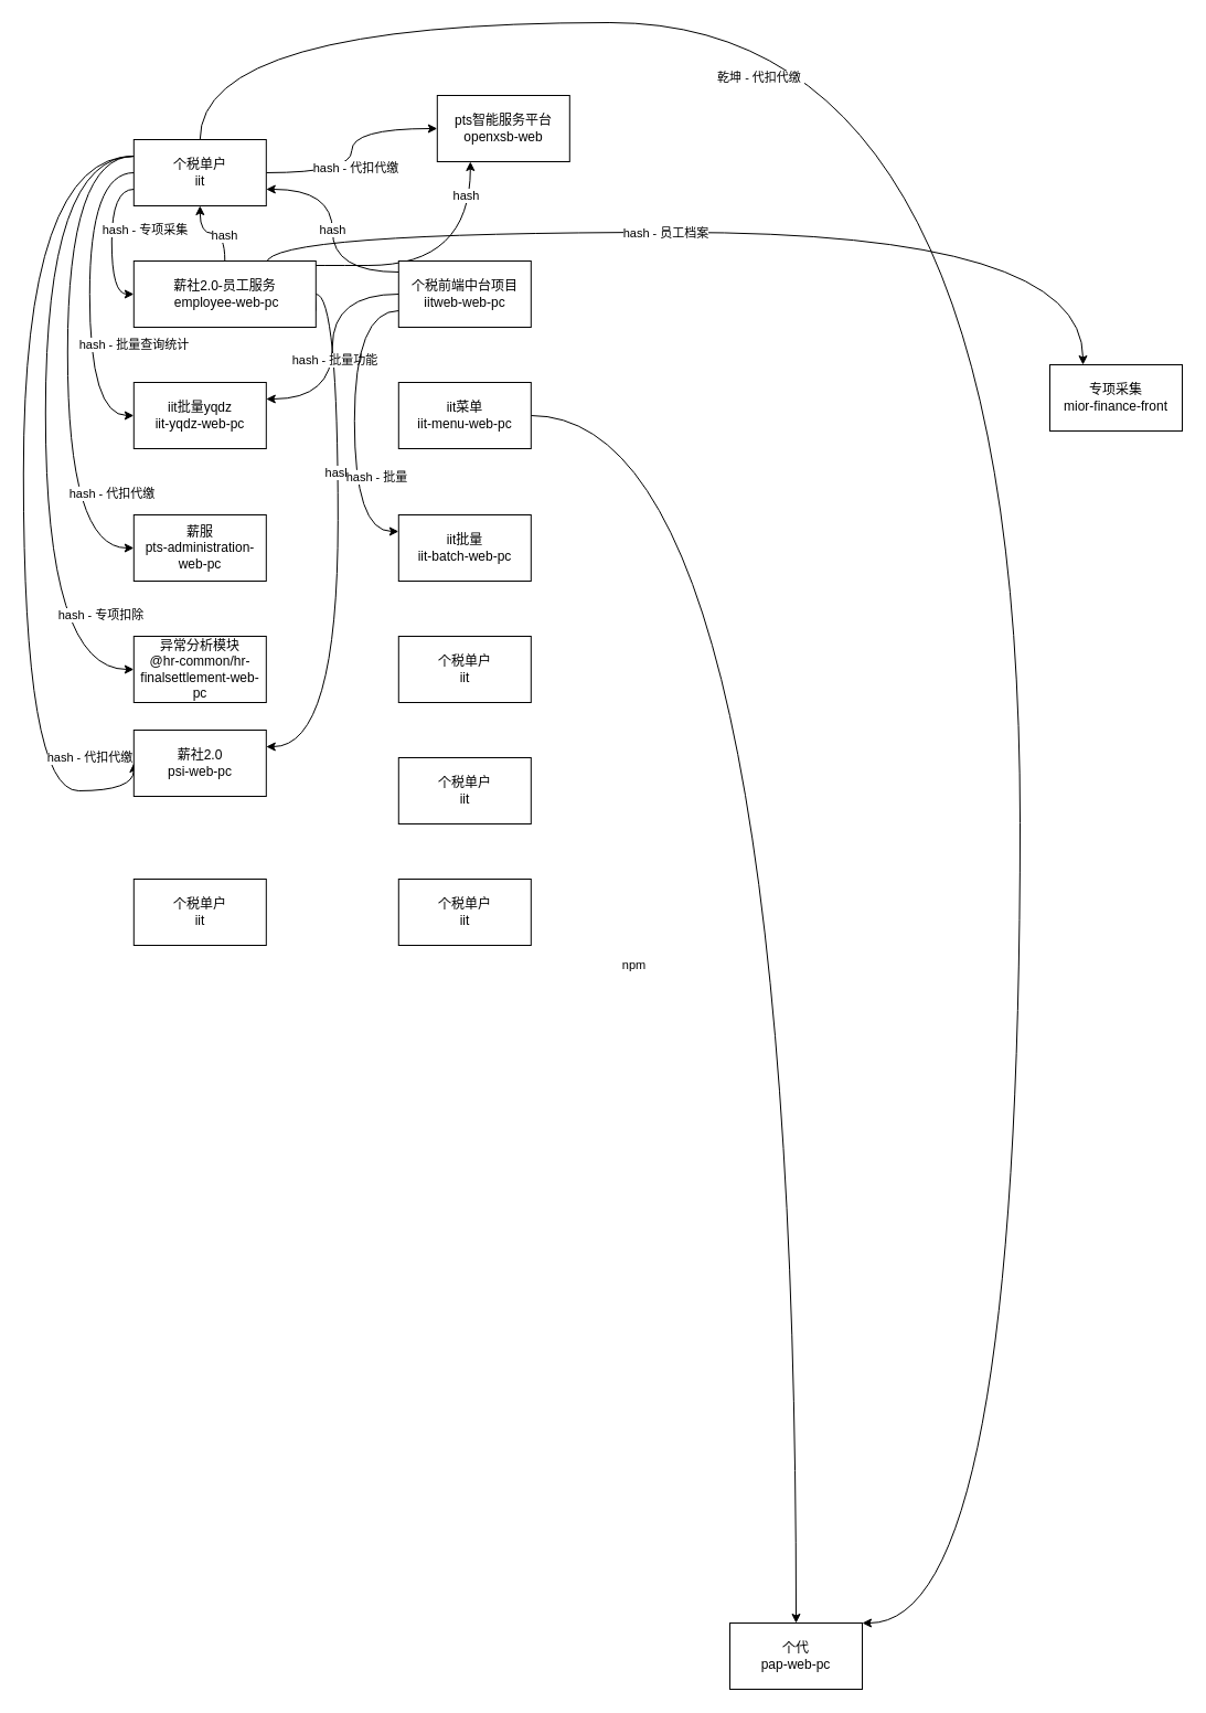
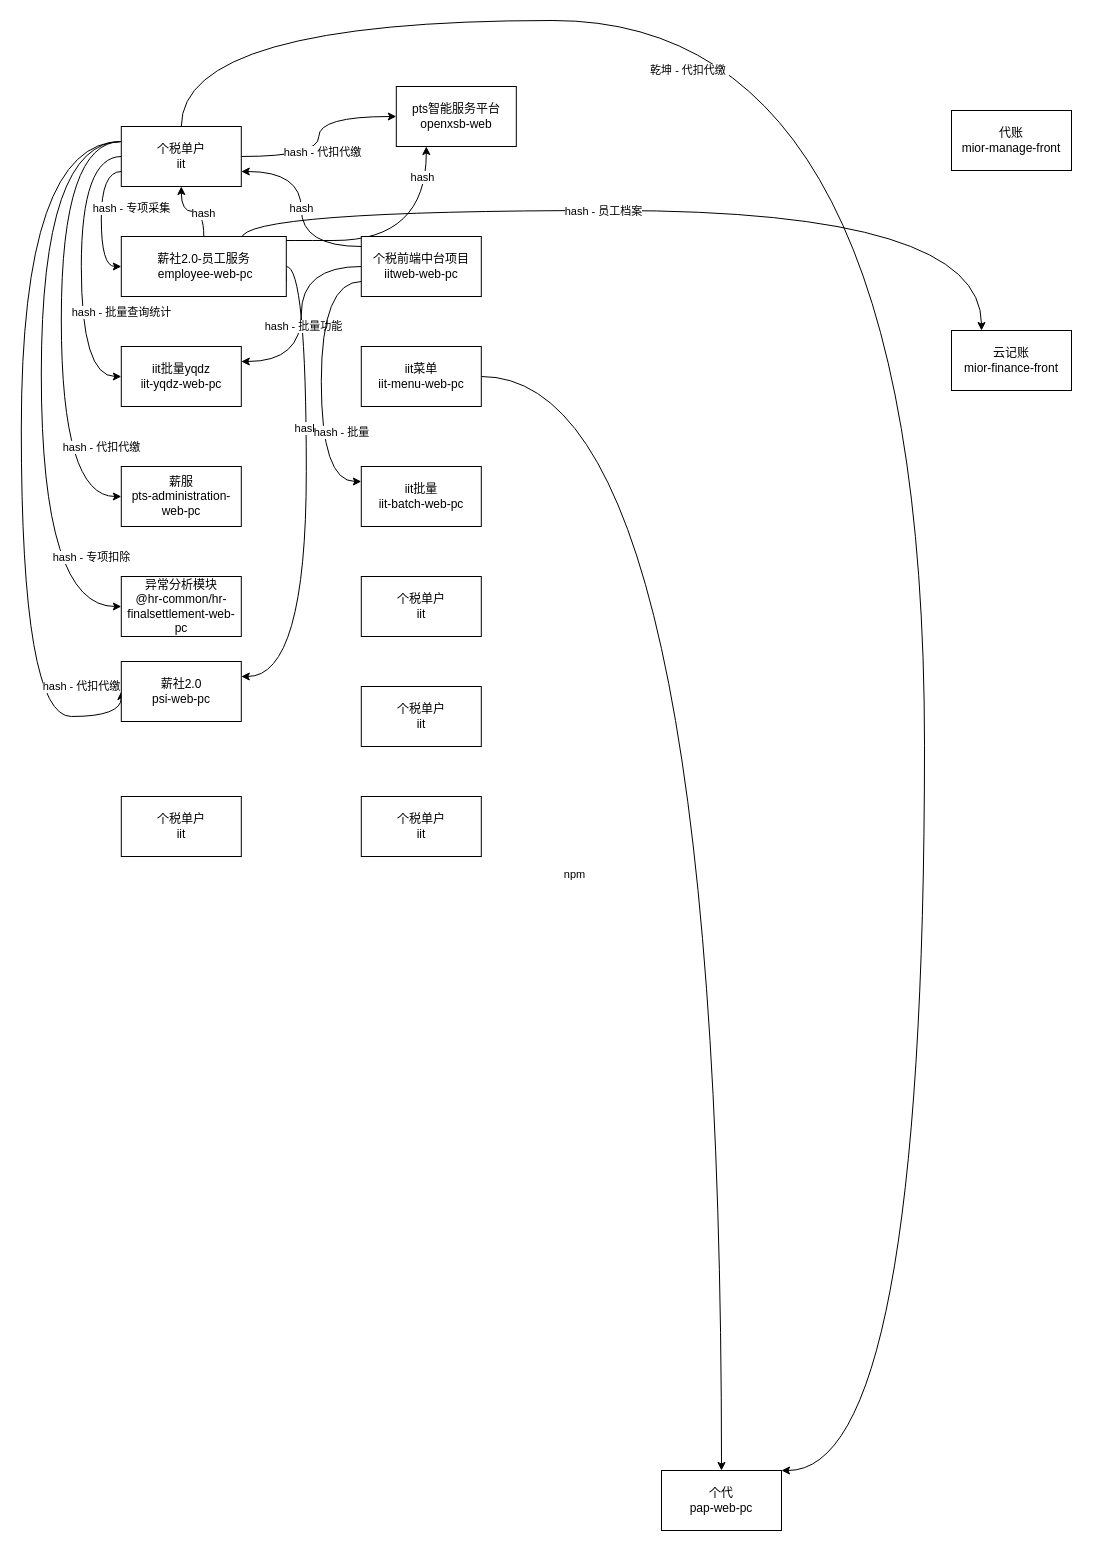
+ <mxCell id="45" value="代账&lt;br&gt;mior-manage-front" style="rounded=0;whiteSpace=wrap;html=1;gradientColor=none;" vertex="1" parent="1"><mxGeometry x="951" y="110" width="120" height="60" as="geometry" /></mxCell>
- <mxCell id="46" value="专项采集&lt;br&gt;mior-finance-front" style="rounded=0;whiteSpace=wrap;html=1;gradientColor=none;" vertex="1" parent="1"><mxGeometry x="951" y="330" width="120" height="60" as="geometry" /></mxCell>
+ <mxCell id="46" value="云记账&lt;br&gt;mior-finance-front" style="rounded=0;whiteSpace=wrap;html=1;gradientColor=none;" vertex="1" parent="1"><mxGeometry x="951" y="330" width="120" height="60" as="geometry" /></mxCell>
